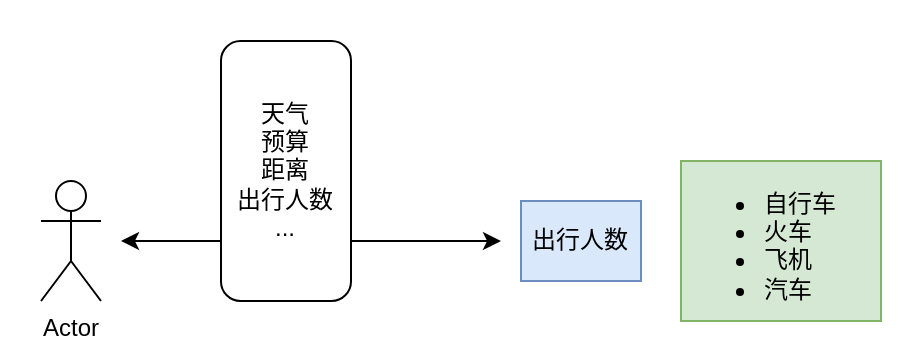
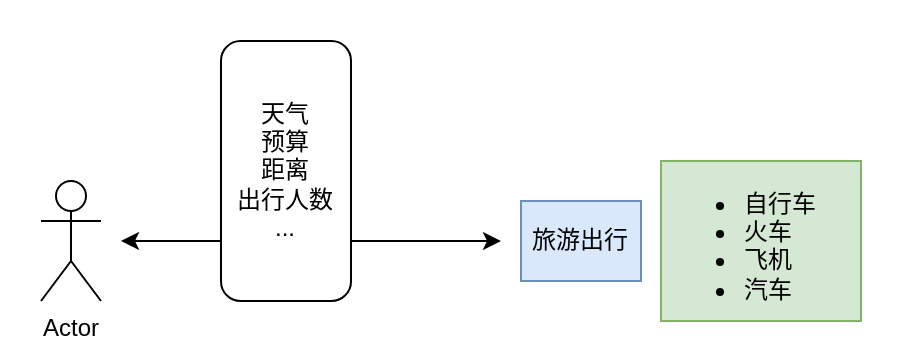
- <mxCell id="3" value="出行人数" style="text;html=1;strokeColor=#6c8ebf;fillColor=#dae8fc;align=center;verticalAlign=middle;whiteSpace=wrap;rounded=0;" vertex="1" parent="1"><mxGeometry x="260" y="100" width="60" height="40" as="geometry" /></mxCell>
+ <mxCell id="3" value="旅游出行" style="text;html=1;strokeColor=#6c8ebf;fillColor=#dae8fc;align=center;verticalAlign=middle;whiteSpace=wrap;rounded=0;" vertex="1" parent="1"><mxGeometry x="260" y="100" width="60" height="40" as="geometry" /></mxCell>
- <mxCell id="5" value="&lt;ul&gt;&lt;li&gt;自行车&lt;/li&gt;&lt;li&gt;火车&lt;/li&gt;&lt;li&gt;飞机&lt;/li&gt;&lt;li&gt;汽车&lt;/li&gt;&lt;/ul&gt;" style="text;strokeColor=#82b366;fillColor=#d5e8d4;html=1;whiteSpace=wrap;verticalAlign=middle;overflow=hidden;fontStyle=0" vertex="1" parent="1"><mxGeometry x="340" y="80" width="100" height="80" as="geometry" /></mxCell>
+ <mxCell id="5" value="&lt;ul&gt;&lt;li&gt;自行车&lt;/li&gt;&lt;li&gt;火车&lt;/li&gt;&lt;li&gt;飞机&lt;/li&gt;&lt;li&gt;汽车&lt;/li&gt;&lt;/ul&gt;" style="text;strokeColor=#82b366;fillColor=#d5e8d4;html=1;whiteSpace=wrap;verticalAlign=middle;overflow=hidden;fontStyle=0" vertex="1" parent="1"><mxGeometry x="330" y="80" width="100" height="80" as="geometry" /></mxCell>
